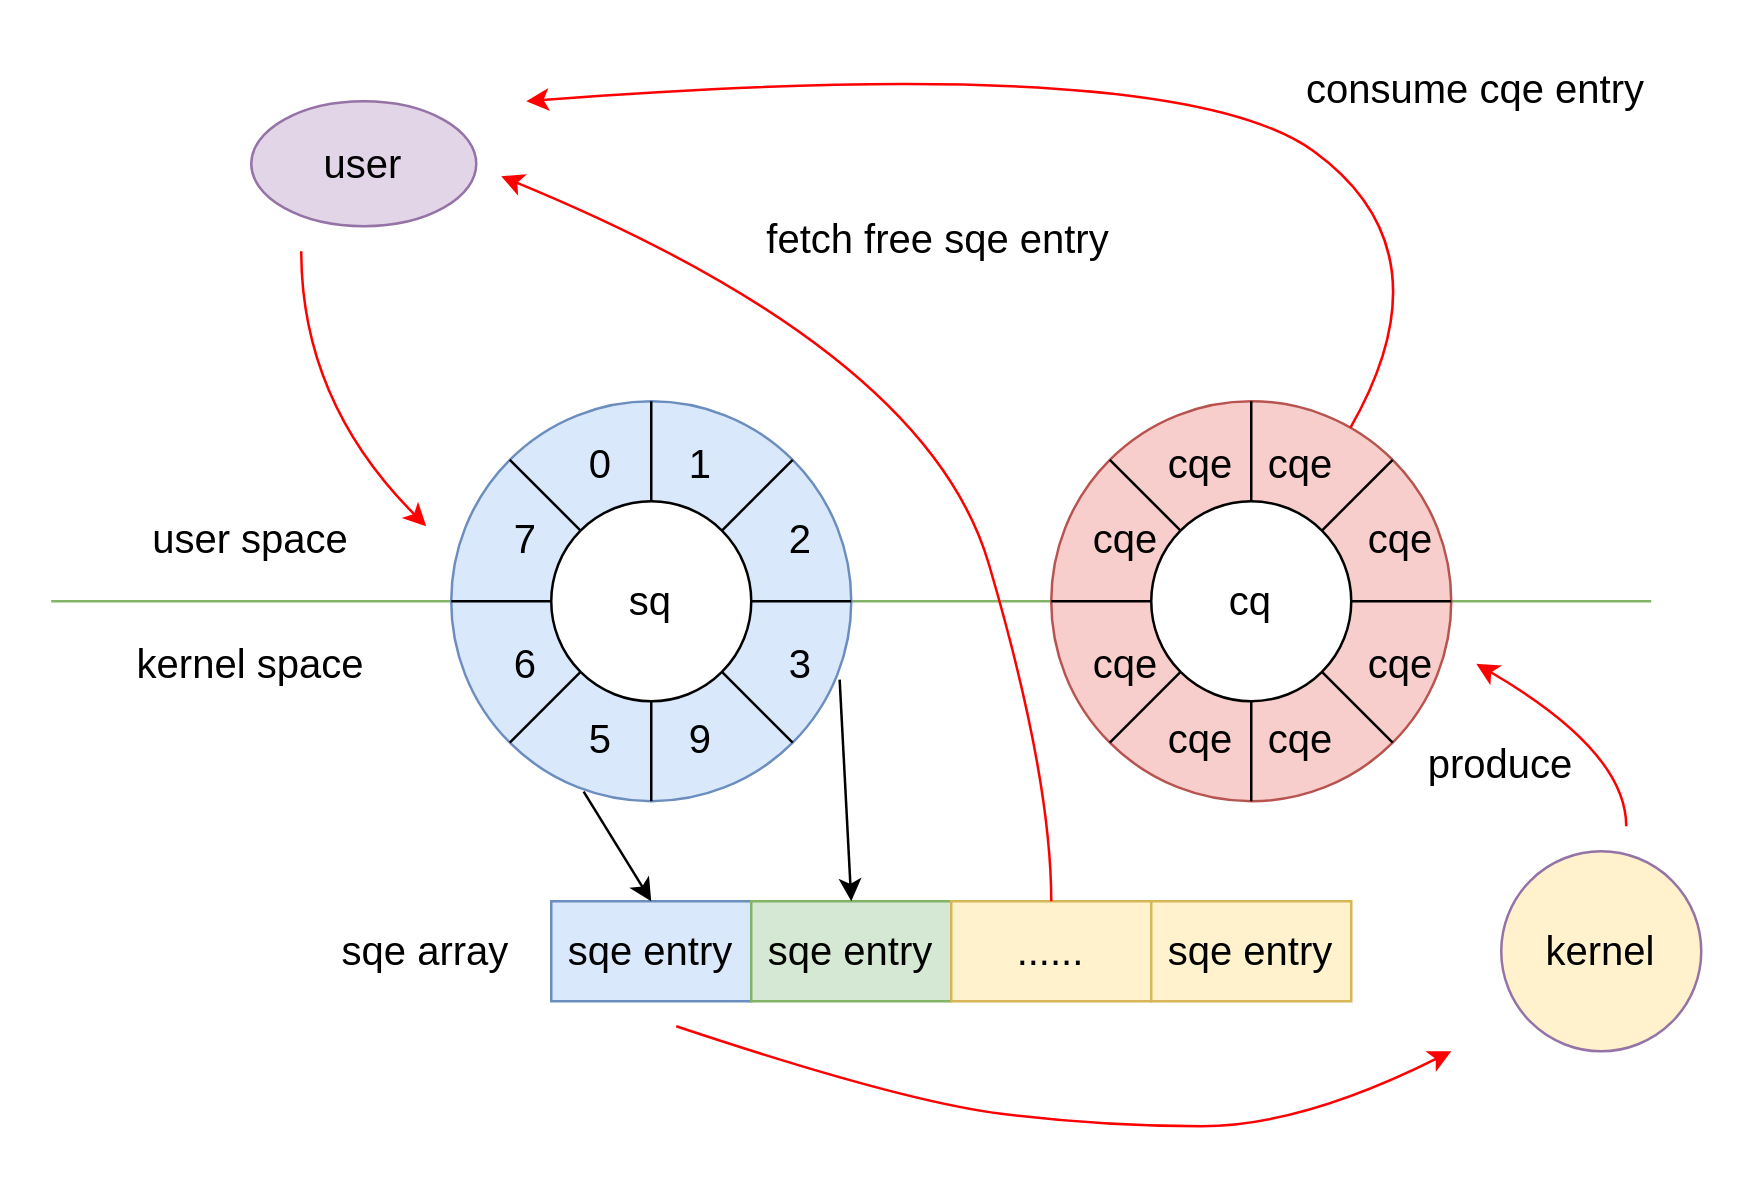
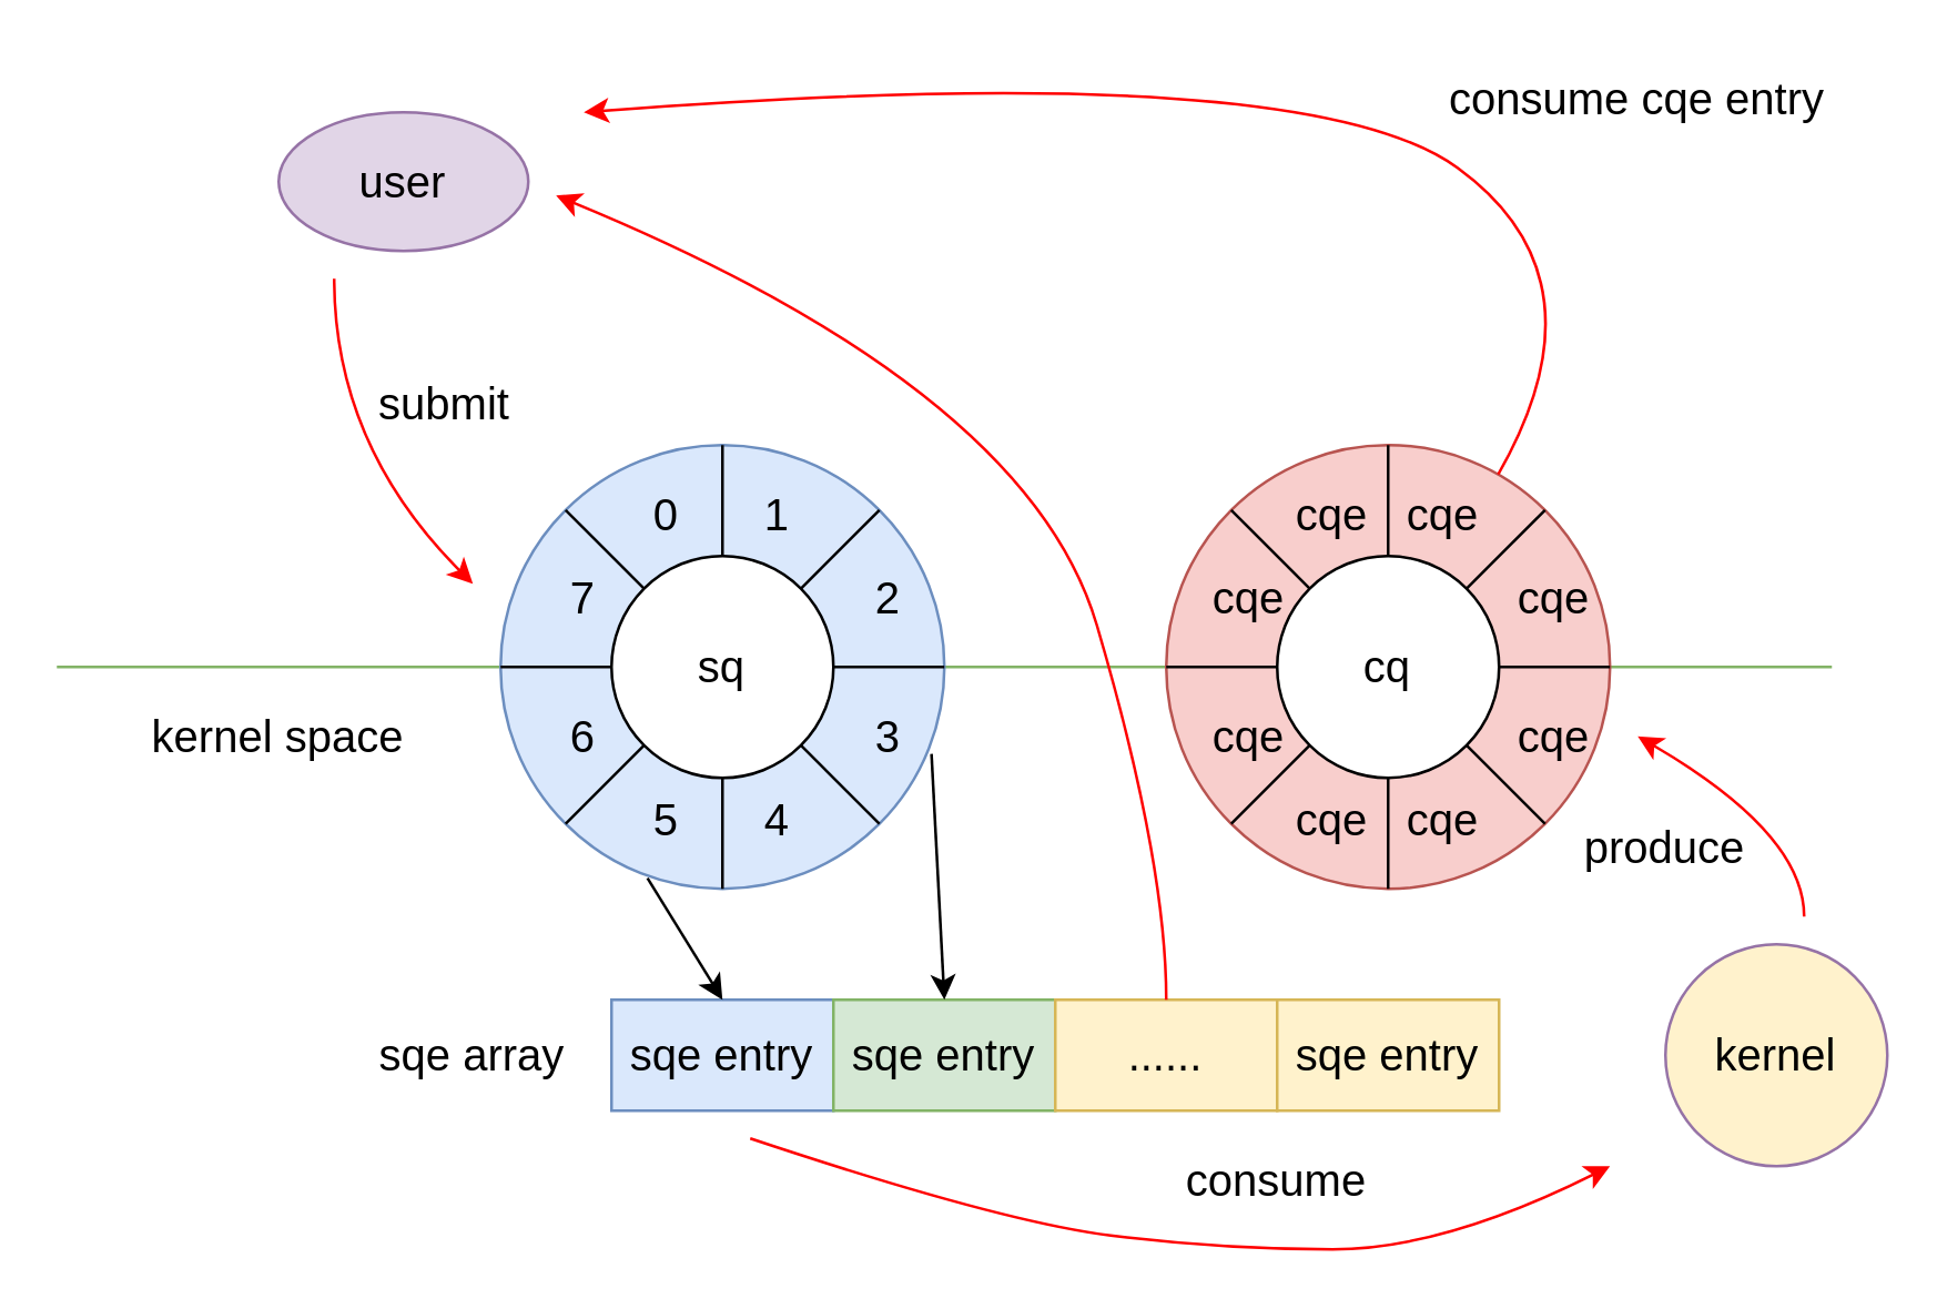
- <mxCell id="52" value="&lt;font style=&quot;font-size: 16px;&quot;&gt;fetch free sqe entry&lt;/font&gt;" style="text;html=1;align=center;verticalAlign=middle;whiteSpace=wrap;rounded=0;" vertex="1" parent="1"><mxGeometry x="300" y="80" width="150" height="30" as="geometry" /></mxCell>
+ <mxCell id="55" value="&lt;font style=&quot;font-size: 16px;&quot;&gt;submit&lt;/font&gt;" style="text;html=1;align=center;verticalAlign=middle;whiteSpace=wrap;rounded=0;" vertex="1" parent="1"><mxGeometry x="130" y="130" width="60" height="30" as="geometry" /></mxCell>
- <mxCell id="47" value="&lt;font style=&quot;font-size: 16px;&quot;&gt;user space&lt;/font&gt;" style="text;html=1;align=center;verticalAlign=middle;whiteSpace=wrap;rounded=0;" vertex="1" parent="1"><mxGeometry x="55" y="200" width="90" height="30" as="geometry" /></mxCell>
- <mxCell id="29" value="&lt;font style=&quot;font-size: 16px;&quot;&gt;9&lt;/font&gt;" style="text;html=1;align=center;verticalAlign=middle;whiteSpace=wrap;rounded=0;" vertex="1" parent="1"><mxGeometry x="250" y="280" width="60" height="30" as="geometry" /></mxCell>
+ <mxCell id="29" value="&lt;font style=&quot;font-size: 16px;&quot;&gt;4&lt;/font&gt;" style="text;html=1;align=center;verticalAlign=middle;whiteSpace=wrap;rounded=0;" vertex="1" parent="1"><mxGeometry x="250" y="280" width="60" height="30" as="geometry" /></mxCell>
+ <mxCell id="60" value="&lt;font style=&quot;font-size: 16px;&quot;&gt;consume&lt;/font&gt;" style="text;html=1;align=center;verticalAlign=middle;whiteSpace=wrap;rounded=0;" vertex="1" parent="1"><mxGeometry x="430" y="410" width="60" height="30" as="geometry" /></mxCell>
